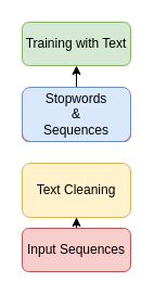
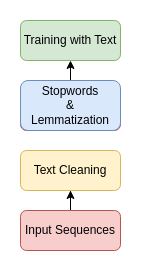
- <mxCell id="7" value="Stopwords &lt;br&gt;&amp;amp; &lt;br&gt;Sequences" style="rounded=1;whiteSpace=wrap;html=1;fillColor=#dae8fc;strokeColor=#6c8ebf;" vertex="1" parent="1"><mxGeometry x="20" y="80" width="100" height="50" as="geometry" /></mxCell>
+ <mxCell id="7" value="Stopwords &lt;br&gt;&amp;amp; &lt;br&gt;Lemmatization" style="rounded=1;whiteSpace=wrap;html=1;fillColor=#dae8fc;strokeColor=#6c8ebf;" vertex="1" parent="1"><mxGeometry x="20" y="80" width="100" height="50" as="geometry" /></mxCell>
- <mxCell id="5" value="Text Cleaning" style="rounded=1;whiteSpace=wrap;html=1;fillColor=#fff2cc;strokeColor=#d6b656;" vertex="1" parent="1"><mxGeometry x="20" y="150" width="100" height="50" as="geometry" /></mxCell>
+ <mxCell id="5" value="Text Cleaning" style="rounded=1;whiteSpace=wrap;html=1;fillColor=#fff2cc;strokeColor=#d6b656;" vertex="1" parent="1"><mxGeometry x="20" y="150" width="100" height="40" as="geometry" /></mxCell>
